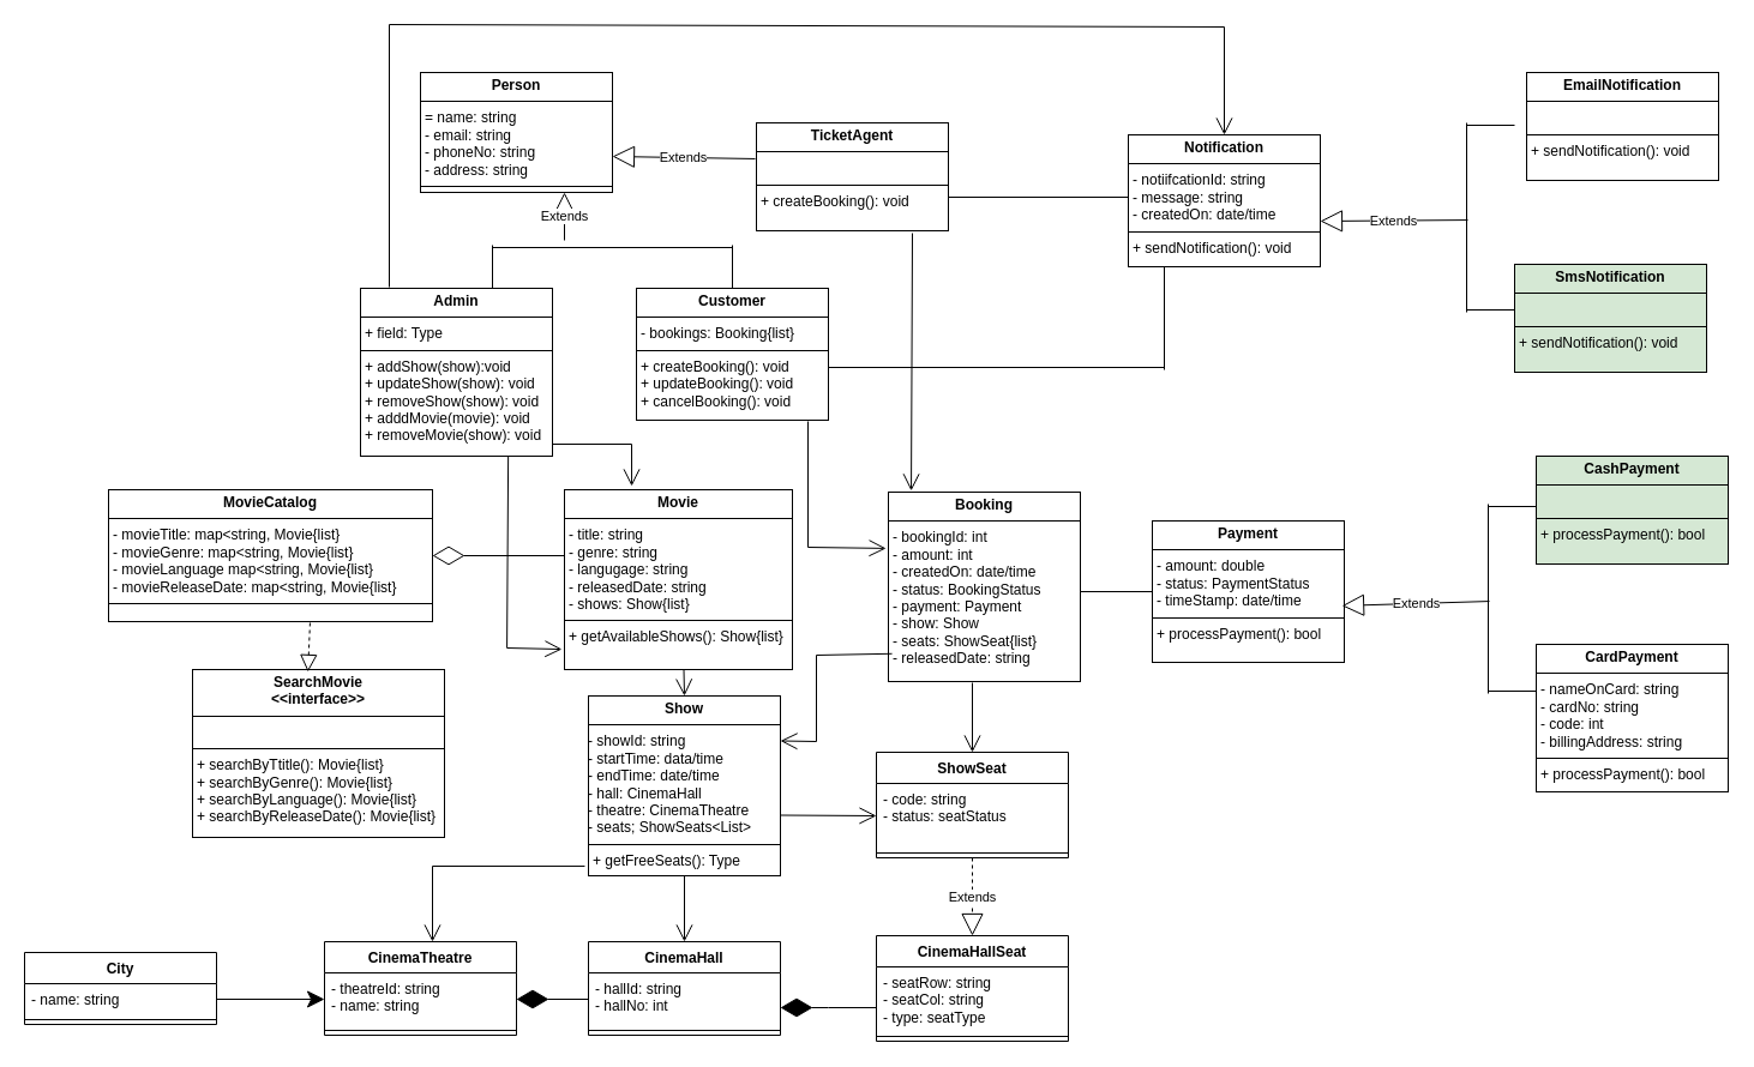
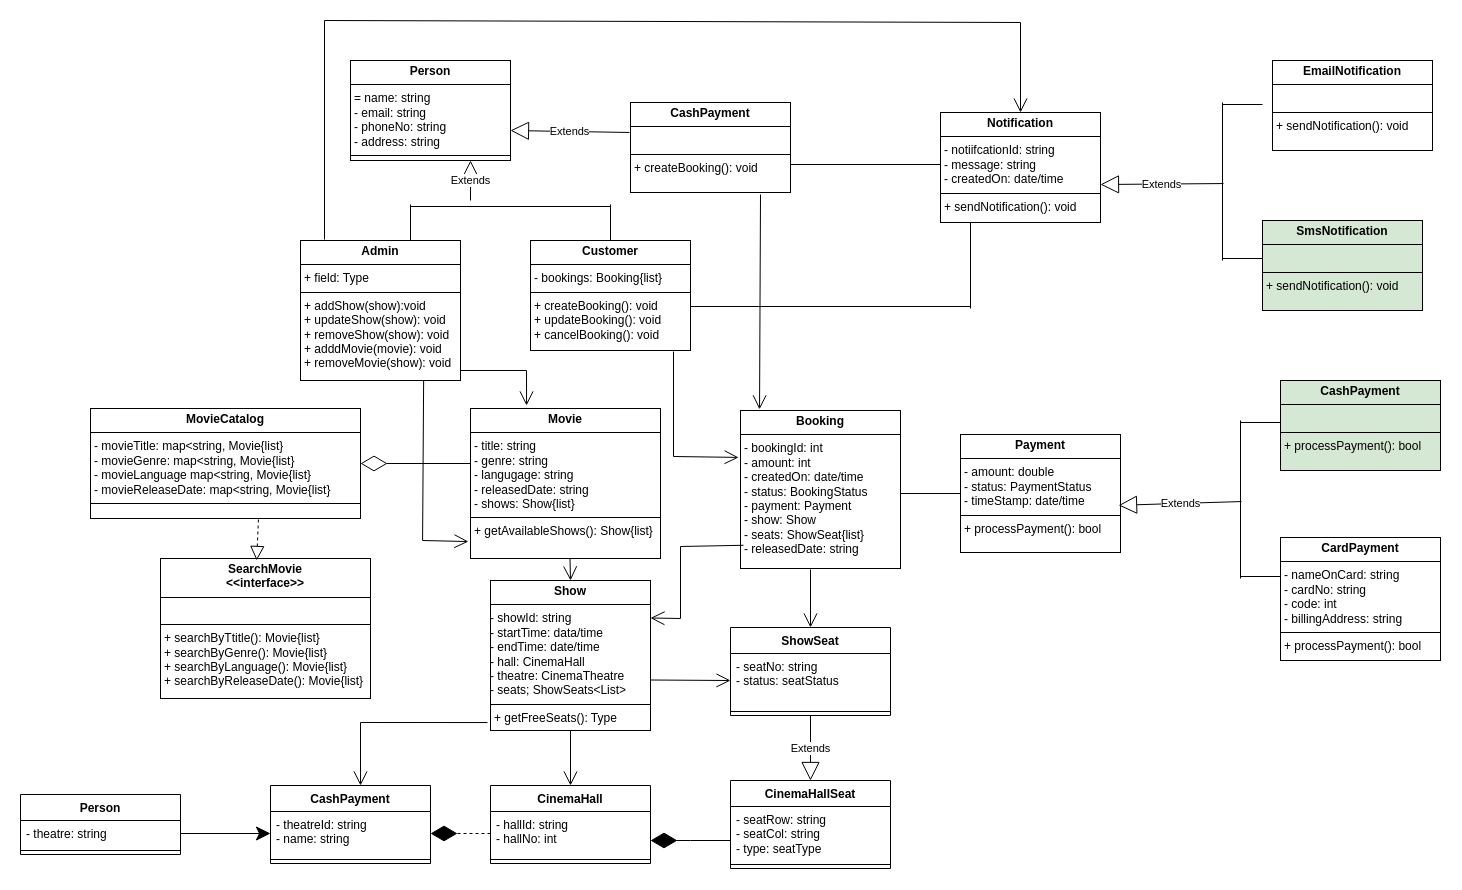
- <mxCell id="26" value="&lt;p style=&quot;margin:0px;margin-top:4px;text-align:center;&quot;&gt;&lt;b&gt;TicketAgent&lt;/b&gt;&lt;/p&gt;&lt;hr size=&quot;1&quot; style=&quot;border-style:solid;&quot;&gt;&lt;p style=&quot;margin:0px;margin-left:4px;&quot;&gt;&lt;br&gt;&lt;/p&gt;&lt;hr size=&quot;1&quot; style=&quot;border-style:solid;&quot;&gt;&lt;p style=&quot;margin:0px;margin-left:4px;&quot;&gt;+ createBooking(): void&lt;br&gt;&lt;/p&gt;" style="verticalAlign=top;align=left;overflow=fill;html=1;whiteSpace=wrap;" parent="1" vertex="1"><mxGeometry x="630" y="102" width="160" height="90" as="geometry" /></mxCell>
+ <mxCell id="26" value="&lt;p style=&quot;margin:0px;margin-top:4px;text-align:center;&quot;&gt;&lt;b&gt;CashPayment&lt;/b&gt;&lt;/p&gt;&lt;hr size=&quot;1&quot; style=&quot;border-style:solid;&quot;&gt;&lt;p style=&quot;margin:0px;margin-left:4px;&quot;&gt;&lt;br&gt;&lt;/p&gt;&lt;hr size=&quot;1&quot; style=&quot;border-style:solid;&quot;&gt;&lt;p style=&quot;margin:0px;margin-left:4px;&quot;&gt;+ createBooking(): void&lt;br&gt;&lt;/p&gt;" style="verticalAlign=top;align=left;overflow=fill;html=1;whiteSpace=wrap;" parent="1" vertex="1"><mxGeometry x="630" y="102" width="160" height="90" as="geometry" /></mxCell>
- <mxCell id="6" value="&lt;div&gt;- code: string&lt;/div&gt;&lt;div&gt;- status: seatStatus&lt;/div&gt;" style="text;strokeColor=none;fillColor=none;align=left;verticalAlign=top;spacingLeft=4;spacingRight=4;overflow=hidden;rotatable=0;points=[[0,0.5],[1,0.5]];portConstraint=eastwest;whiteSpace=wrap;html=1;" parent="5" vertex="1"><mxGeometry y="26" width="160" height="54" as="geometry" /></mxCell>
+ <mxCell id="6" value="&lt;div&gt;- seatNo: string&lt;/div&gt;&lt;div&gt;- status: seatStatus&lt;/div&gt;" style="text;strokeColor=none;fillColor=none;align=left;verticalAlign=top;spacingLeft=4;spacingRight=4;overflow=hidden;rotatable=0;points=[[0,0.5],[1,0.5]];portConstraint=eastwest;whiteSpace=wrap;html=1;" parent="5" vertex="1"><mxGeometry y="26" width="160" height="54" as="geometry" /></mxCell>
- <mxCell id="35" value="Extends" style="endArrow=block;endSize=16;endFill=0;html=1;rounded=0;exitX=0.5;exitY=1;exitDx=0;exitDy=0;dashed=1;" parent="1" source="5" target="2" edge="1"><mxGeometry width="160" relative="1" as="geometry"><mxPoint x="810" y="730" as="sourcePoint" /><mxPoint x="970" y="730" as="targetPoint" /></mxGeometry></mxCell>
+ <mxCell id="35" value="Extends" style="endArrow=block;endSize=16;endFill=0;html=1;rounded=0;exitX=0.5;exitY=1;exitDx=0;exitDy=0;" parent="1" source="5" target="2" edge="1"><mxGeometry width="160" relative="1" as="geometry"><mxPoint x="810" y="730" as="sourcePoint" /><mxPoint x="970" y="730" as="targetPoint" /></mxGeometry></mxCell>
- <mxCell id="12" value="CinemaTheatre" style="swimlane;fontStyle=1;align=center;verticalAlign=top;childLayout=stackLayout;horizontal=1;startSize=26;horizontalStack=0;resizeParent=1;resizeParentMax=0;resizeLast=0;collapsible=1;marginBottom=0;whiteSpace=wrap;html=1;" parent="1" vertex="1"><mxGeometry x="270" y="785" width="160" height="78" as="geometry" /></mxCell>
+ <mxCell id="12" value="CashPayment" style="swimlane;fontStyle=1;align=center;verticalAlign=top;childLayout=stackLayout;horizontal=1;startSize=26;horizontalStack=0;resizeParent=1;resizeParentMax=0;resizeLast=0;collapsible=1;marginBottom=0;whiteSpace=wrap;html=1;" parent="1" vertex="1"><mxGeometry x="270" y="785" width="160" height="78" as="geometry" /></mxCell>
- <mxCell id="15" value="City" style="swimlane;fontStyle=1;align=center;verticalAlign=top;childLayout=stackLayout;horizontal=1;startSize=26;horizontalStack=0;resizeParent=1;resizeParentMax=0;resizeLast=0;collapsible=1;marginBottom=0;whiteSpace=wrap;html=1;" parent="1" vertex="1"><mxGeometry x="20" y="794" width="160" height="60" as="geometry" /></mxCell>
+ <mxCell id="15" value="Person" style="swimlane;fontStyle=1;align=center;verticalAlign=top;childLayout=stackLayout;horizontal=1;startSize=26;horizontalStack=0;resizeParent=1;resizeParentMax=0;resizeLast=0;collapsible=1;marginBottom=0;whiteSpace=wrap;html=1;" parent="1" vertex="1"><mxGeometry x="20" y="794" width="160" height="60" as="geometry" /></mxCell>
- <mxCell id="30" value="" style="endArrow=diamondThin;endFill=1;endSize=24;html=1;rounded=0;entryX=1;entryY=0.5;entryDx=0;entryDy=0;exitX=0;exitY=0.5;exitDx=0;exitDy=0;" parent="1" source="10" target="13" edge="1"><mxGeometry width="160" relative="1" as="geometry"><mxPoint x="514" y="920" as="sourcePoint" /><mxPoint x="674" y="920" as="targetPoint" /></mxGeometry></mxCell>
+ <mxCell id="30" value="" style="endArrow=diamondThin;endFill=1;endSize=24;html=1;rounded=0;entryX=1;entryY=0.5;entryDx=0;entryDy=0;exitX=0;exitY=0.5;exitDx=0;exitDy=0;dashed=1;" parent="1" source="10" target="13" edge="1"><mxGeometry width="160" relative="1" as="geometry"><mxPoint x="514" y="920" as="sourcePoint" /><mxPoint x="674" y="920" as="targetPoint" /></mxGeometry></mxCell>
- <mxCell id="16" value="- name: string" style="text;strokeColor=none;fillColor=none;align=left;verticalAlign=top;spacingLeft=4;spacingRight=4;overflow=hidden;rotatable=0;points=[[0,0.5],[1,0.5]];portConstraint=eastwest;whiteSpace=wrap;html=1;" parent="15" vertex="1"><mxGeometry y="26" width="160" height="26" as="geometry" /></mxCell>
+ <mxCell id="16" value="- theatre: string" style="text;strokeColor=none;fillColor=none;align=left;verticalAlign=top;spacingLeft=4;spacingRight=4;overflow=hidden;rotatable=0;points=[[0,0.5],[1,0.5]];portConstraint=eastwest;whiteSpace=wrap;html=1;" parent="15" vertex="1"><mxGeometry y="26" width="160" height="26" as="geometry" /></mxCell>
